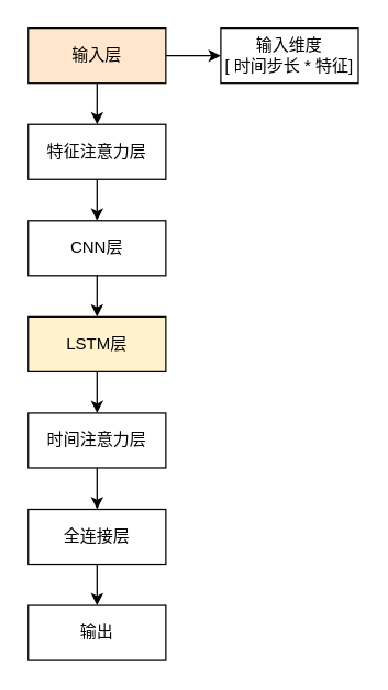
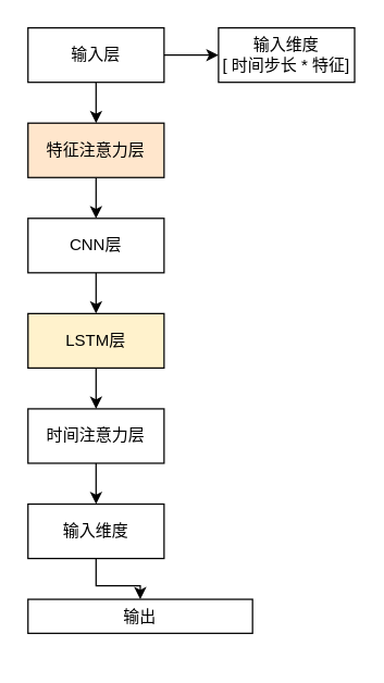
- <mxCell id="4" value="输入层" style="rounded=0;whiteSpace=wrap;html=1;fillColor=#ffe6cc;" vertex="1" parent="1"><mxGeometry x="20" y="20" width="100" height="40" as="geometry" /></mxCell>
+ <mxCell id="4" value="输入层" style="rounded=0;whiteSpace=wrap;html=1;" vertex="1" parent="1"><mxGeometry x="20" y="20" width="100" height="40" as="geometry" /></mxCell>
- <mxCell id="7" value="特征注意力层" style="rounded=0;whiteSpace=wrap;html=1;" vertex="1" parent="1"><mxGeometry x="20" y="90" width="100" height="40" as="geometry" /></mxCell>
+ <mxCell id="7" value="特征注意力层" style="rounded=0;whiteSpace=wrap;html=1;fillColor=#ffe6cc;" vertex="1" parent="1"><mxGeometry x="20" y="90" width="100" height="40" as="geometry" /></mxCell>
- <mxCell id="15" value="全连接层" style="rounded=0;whiteSpace=wrap;html=1;" vertex="1" parent="1"><mxGeometry x="20" y="370" width="100" height="40" as="geometry" /></mxCell>
+ <mxCell id="15" value="输入维度" style="rounded=0;whiteSpace=wrap;html=1;" vertex="1" parent="1"><mxGeometry x="20" y="370" width="100" height="40" as="geometry" /></mxCell>
- <mxCell id="16" value="输出" style="rounded=0;whiteSpace=wrap;html=1;" vertex="1" parent="1"><mxGeometry x="20" y="440" width="100" height="40" as="geometry" /></mxCell>
+ <mxCell id="16" value="输出" style="rounded=0;whiteSpace=wrap;html=1;" vertex="1" parent="1"><mxGeometry x="20" y="440" width="165" height="25" as="geometry" /></mxCell>
